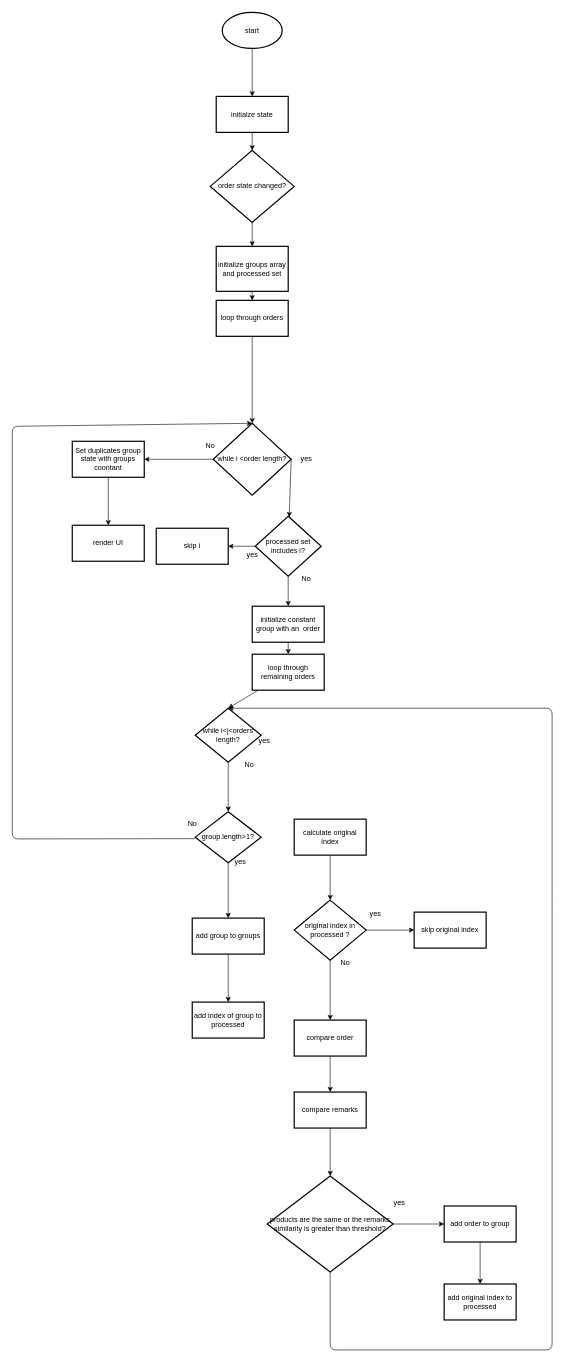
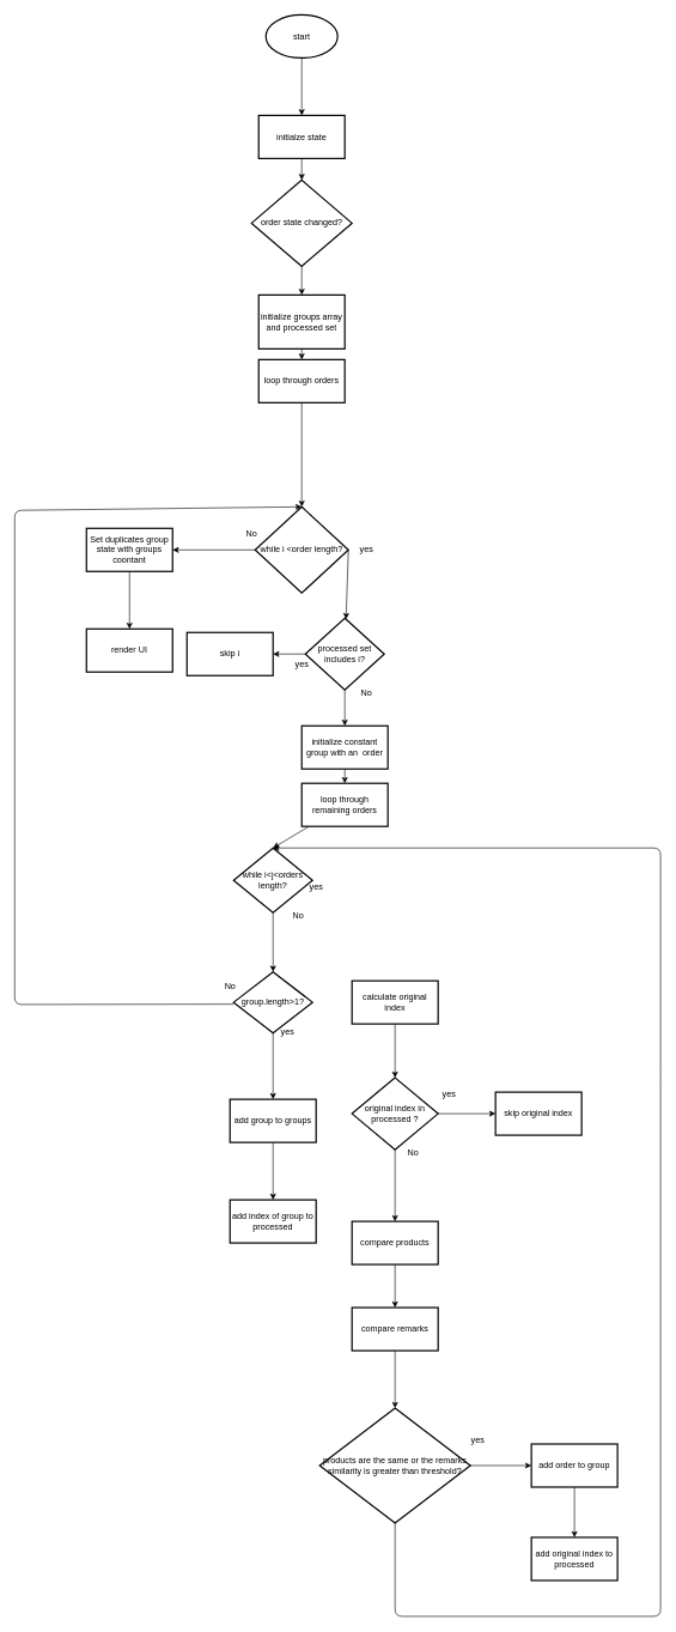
- <mxCell id="34" value="compare order" style="whiteSpace=wrap;html=1;strokeWidth=2;" vertex="1" parent="1"><mxGeometry x="490" y="1700" width="120" height="60" as="geometry" /></mxCell>
+ <mxCell id="34" value="compare products" style="whiteSpace=wrap;html=1;strokeWidth=2;" vertex="1" parent="1"><mxGeometry x="490" y="1700" width="120" height="60" as="geometry" /></mxCell>
